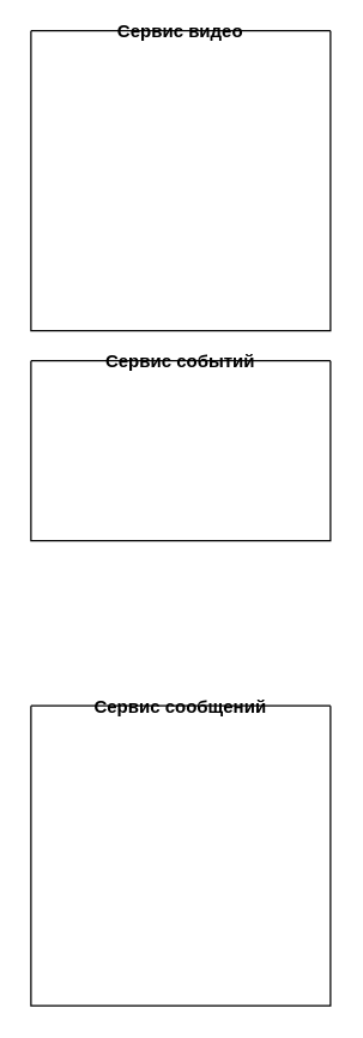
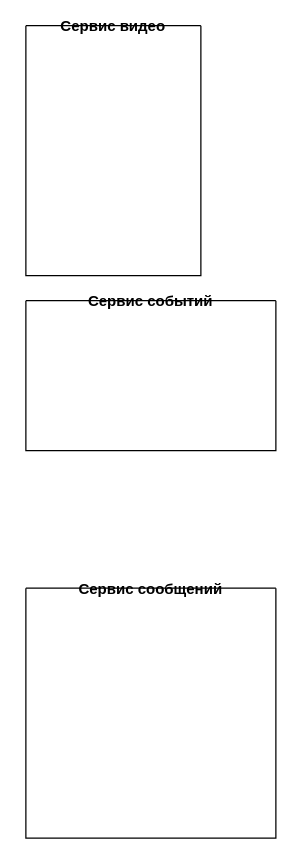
- <mxCell id="3" value="Сервис видео" style="swimlane;startSize=0;" vertex="1" parent="1"><mxGeometry x="20" y="20" width="200" height="200" as="geometry" /></mxCell>
+ <mxCell id="3" value="Сервис видео" style="swimlane;startSize=0;" vertex="1" parent="1"><mxGeometry x="20" y="20" width="140" height="200" as="geometry" /></mxCell>
